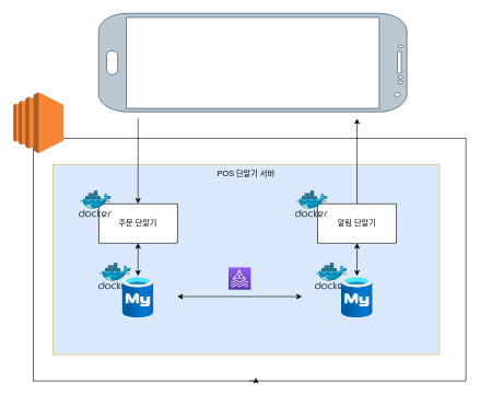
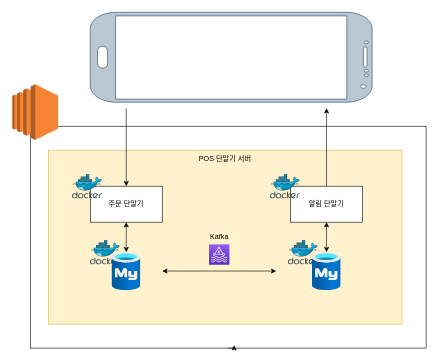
+ <mxCell id="16" value="Kafka" style="text;html=1;align=center;verticalAlign=middle;resizable=0;points=[];autosize=1;strokeColor=none;" vertex="1" parent="1"><mxGeometry x="340" y="385" width="50" height="20" as="geometry" /></mxCell>
- <mxCell id="3" value="POS 단말기 서버" style="rounded=0;whiteSpace=wrap;html=1;verticalAlign=top;fillColor=#dae8fc;strokeColor=#d6b656;" vertex="1" parent="1"><mxGeometry x="80" y="250" width="590" height="290" as="geometry" /></mxCell>
+ <mxCell id="3" value="POS 단말기 서버" style="rounded=0;whiteSpace=wrap;html=1;verticalAlign=top;fillColor=#fff2cc;strokeColor=#d6b656;" vertex="1" parent="1"><mxGeometry x="80" y="250" width="590" height="290" as="geometry" /></mxCell>
